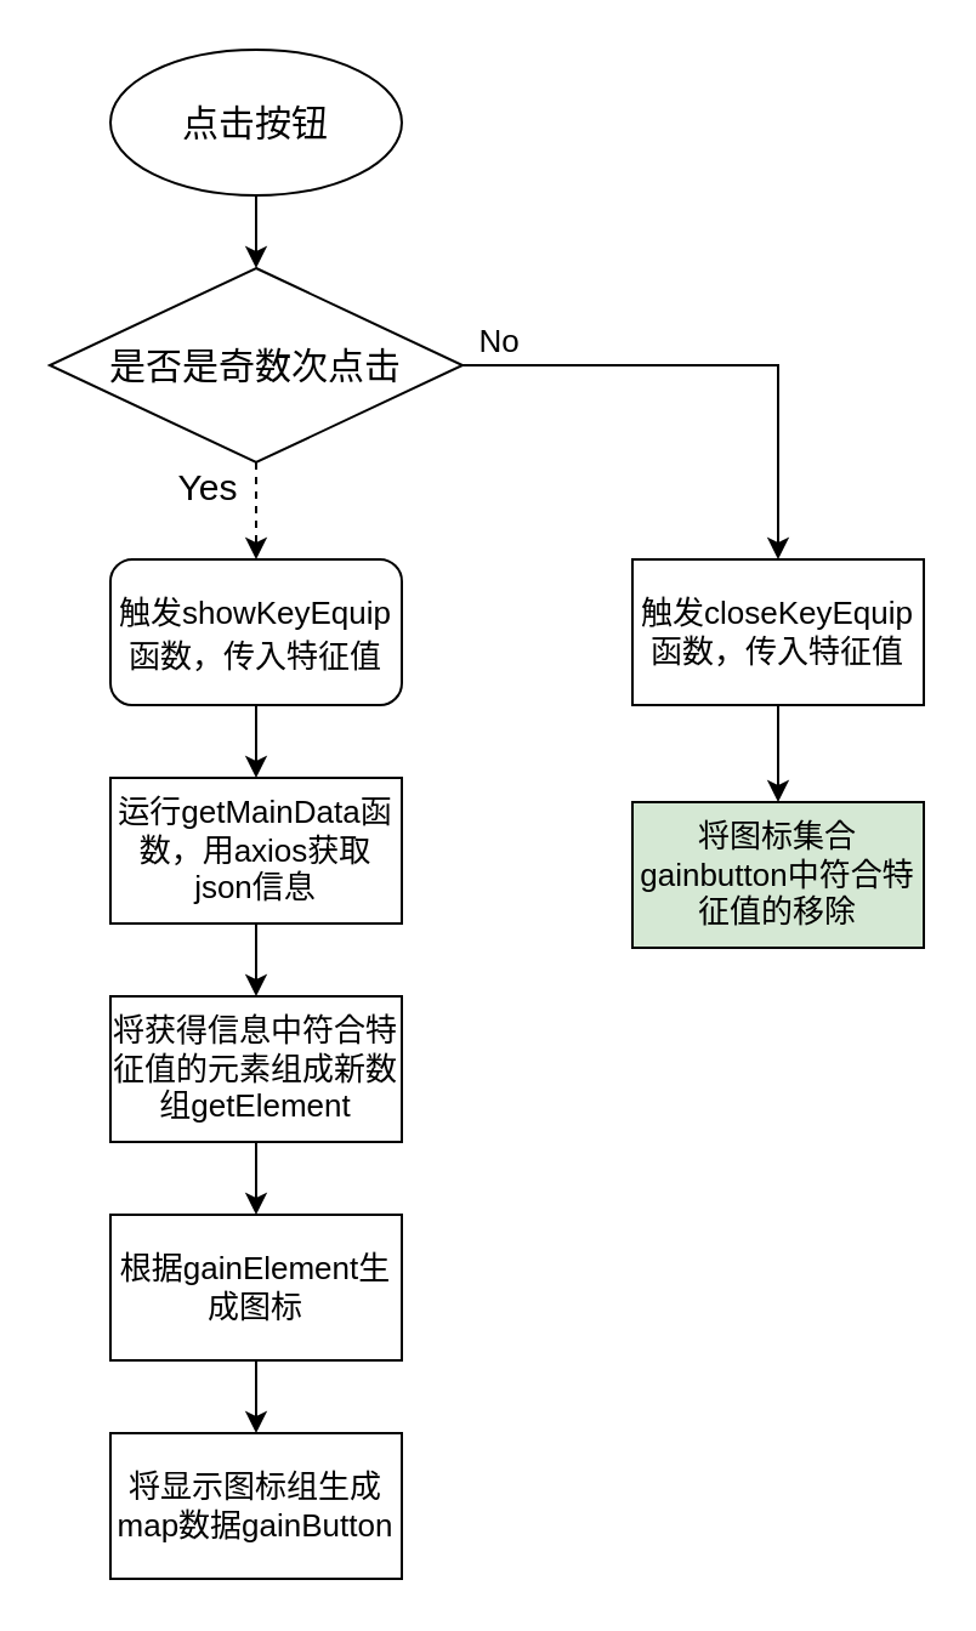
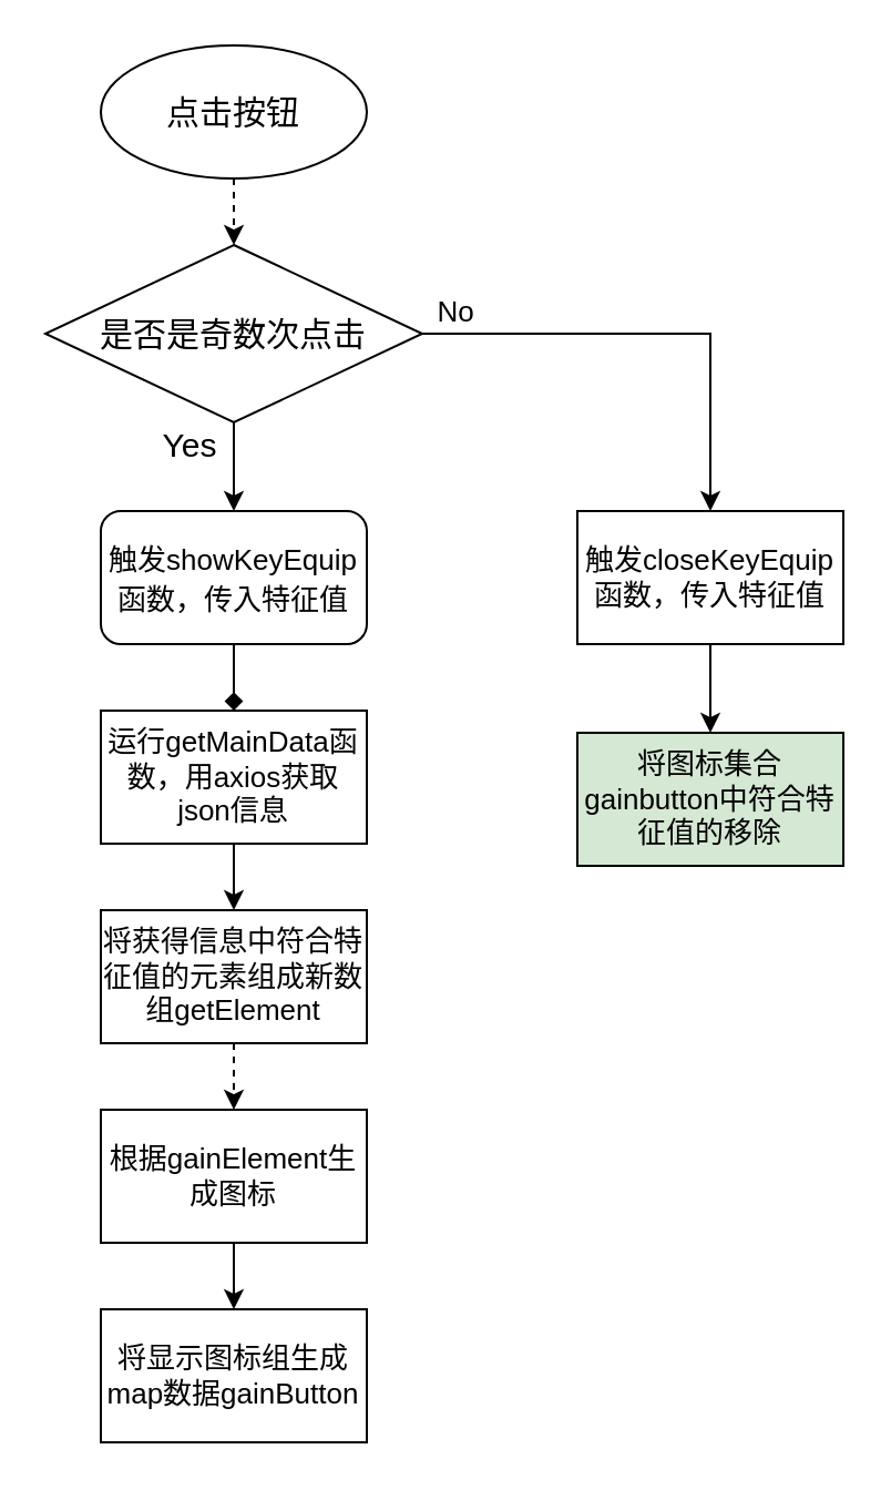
- <mxCell id="19" style="edgeStyle=orthogonalEdgeStyle;rounded=0;orthogonalLoop=1;jettySize=auto;html=1;exitX=0.5;exitY=1;exitDx=0;exitDy=0;entryX=0.5;entryY=0;entryDx=0;entryDy=0;fontSize=15;" edge="1" parent="1" source="20" target="4"><mxGeometry relative="1" as="geometry" /></mxCell>
+ <mxCell id="19" style="edgeStyle=orthogonalEdgeStyle;rounded=0;orthogonalLoop=1;jettySize=auto;html=1;exitX=0.5;exitY=1;exitDx=0;exitDy=0;entryX=0.5;entryY=0;entryDx=0;entryDy=0;fontSize=15;dashed=1;" edge="1" parent="1" source="20" target="4"><mxGeometry relative="1" as="geometry" /></mxCell>
- <mxCell id="3" style="edgeStyle=orthogonalEdgeStyle;rounded=0;orthogonalLoop=1;jettySize=auto;html=1;exitX=0.5;exitY=1;exitDx=0;exitDy=0;entryX=0.5;entryY=0;entryDx=0;entryDy=0;dashed=1;" edge="1" parent="1" source="4" target="7"><mxGeometry relative="1" as="geometry" /></mxCell>
+ <mxCell id="3" style="edgeStyle=orthogonalEdgeStyle;rounded=0;orthogonalLoop=1;jettySize=auto;html=1;exitX=0.5;exitY=1;exitDx=0;exitDy=0;entryX=0.5;entryY=0;entryDx=0;entryDy=0;" edge="1" parent="1" source="4" target="7"><mxGeometry relative="1" as="geometry" /></mxCell>
- <mxCell id="6" style="edgeStyle=orthogonalEdgeStyle;rounded=0;orthogonalLoop=1;jettySize=auto;html=1;exitX=0.5;exitY=1;exitDx=0;exitDy=0;fontSize=13;entryX=0.5;entryY=0;entryDx=0;entryDy=0;" parent="1" source="7" target="9" edge="1"><mxGeometry relative="1" as="geometry"><mxPoint x="105" y="310" as="targetPoint" /></mxGeometry></mxCell>
+ <mxCell id="6" style="edgeStyle=orthogonalEdgeStyle;rounded=0;orthogonalLoop=1;jettySize=auto;html=1;exitX=0.5;exitY=1;exitDx=0;exitDy=0;fontSize=13;entryX=0.5;entryY=0;entryDx=0;entryDy=0;endArrow=diamond;" parent="1" source="7" target="9" edge="1"><mxGeometry relative="1" as="geometry"><mxPoint x="105" y="310" as="targetPoint" /></mxGeometry></mxCell>
- <mxCell id="10" style="edgeStyle=orthogonalEdgeStyle;rounded=0;orthogonalLoop=1;jettySize=auto;html=1;exitX=0.5;exitY=1;exitDx=0;exitDy=0;entryX=0.5;entryY=0;entryDx=0;entryDy=0;fontSize=13;" parent="1" source="11" target="13" edge="1"><mxGeometry relative="1" as="geometry" /></mxCell>
+ <mxCell id="10" style="edgeStyle=orthogonalEdgeStyle;rounded=0;orthogonalLoop=1;jettySize=auto;html=1;exitX=0.5;exitY=1;exitDx=0;exitDy=0;entryX=0.5;entryY=0;entryDx=0;entryDy=0;fontSize=13;dashed=1;" parent="1" source="11" target="13" edge="1"><mxGeometry relative="1" as="geometry" /></mxCell>
